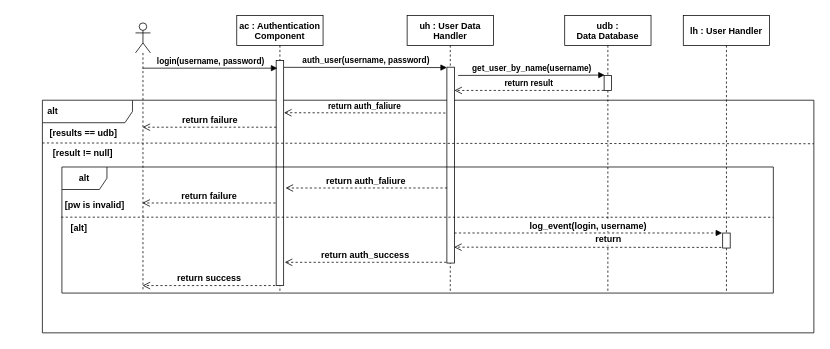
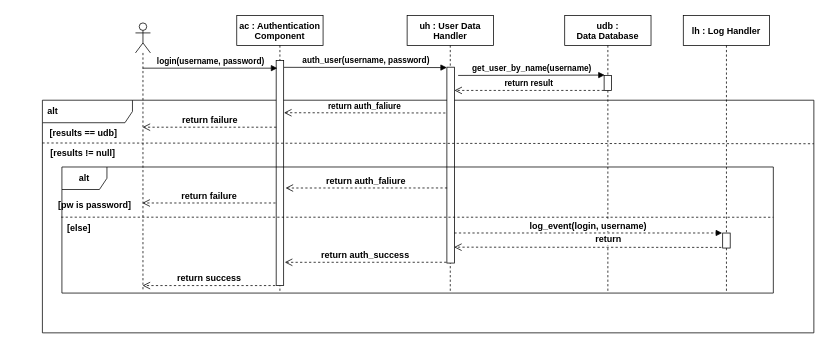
- <mxCell id="27" value="lh : User Handler" style="shape=umlLifeline;perimeter=lifelinePerimeter;container=1;collapsible=0;recursiveResize=0;rounded=0;shadow=0;strokeWidth=1;fontStyle=1" vertex="1" parent="1"><mxGeometry x="910" y="20" width="115" height="370" as="geometry" /></mxCell>
+ <mxCell id="27" value="lh : Log Handler" style="shape=umlLifeline;perimeter=lifelinePerimeter;container=1;collapsible=0;recursiveResize=0;rounded=0;shadow=0;strokeWidth=1;fontStyle=1" vertex="1" parent="1"><mxGeometry x="910" y="20" width="115" height="370" as="geometry" /></mxCell>
- <mxCell id="16" value="&lt;b&gt;[result != null]&lt;/b&gt;" style="text;html=1;strokeColor=none;fillColor=none;align=center;verticalAlign=middle;whiteSpace=wrap;rounded=0;" vertex="1" parent="1"><mxGeometry x="55" y="189" width="110" height="30" as="geometry" /></mxCell>
+ <mxCell id="16" value="&lt;b&gt;[results != null]&lt;/b&gt;" style="text;html=1;strokeColor=none;fillColor=none;align=center;verticalAlign=middle;whiteSpace=wrap;rounded=0;" vertex="1" parent="1"><mxGeometry x="55" y="189" width="110" height="30" as="geometry" /></mxCell>
- <mxCell id="20" value="&lt;b&gt;[pw is invalid]&lt;/b&gt;" style="text;html=1;strokeColor=none;fillColor=none;align=center;verticalAlign=middle;whiteSpace=wrap;rounded=0;fontSize=12;" vertex="1" parent="1"><mxGeometry x="41" y="263" width="170" height="20" as="geometry" /></mxCell>
+ <mxCell id="20" value="&lt;b&gt;[pw is password]&lt;/b&gt;" style="text;html=1;strokeColor=none;fillColor=none;align=center;verticalAlign=middle;whiteSpace=wrap;rounded=0;fontSize=12;" vertex="1" parent="1"><mxGeometry x="41" y="263" width="170" height="20" as="geometry" /></mxCell>
- <mxCell id="21" value="&lt;b&gt;[alt]&lt;/b&gt;" style="text;html=1;strokeColor=none;fillColor=none;align=center;verticalAlign=middle;whiteSpace=wrap;rounded=0;fontSize=12;" vertex="1" parent="1"><mxGeometry x="20" y="294" width="170" height="20" as="geometry" /></mxCell>
+ <mxCell id="21" value="&lt;b&gt;[else]&lt;/b&gt;" style="text;html=1;strokeColor=none;fillColor=none;align=center;verticalAlign=middle;whiteSpace=wrap;rounded=0;fontSize=12;" vertex="1" parent="1"><mxGeometry x="20" y="294" width="170" height="20" as="geometry" /></mxCell>
